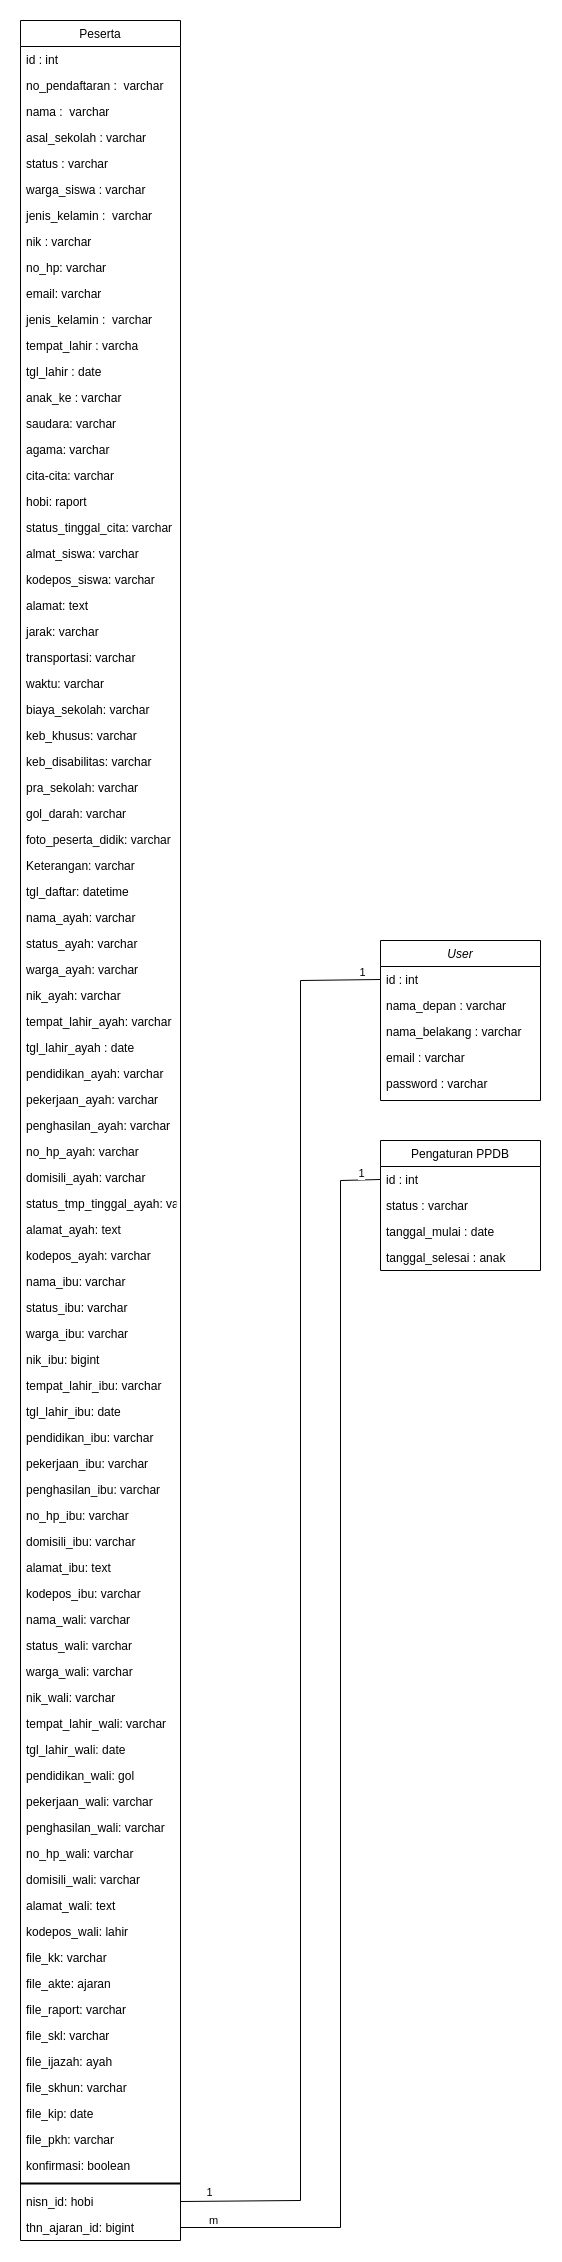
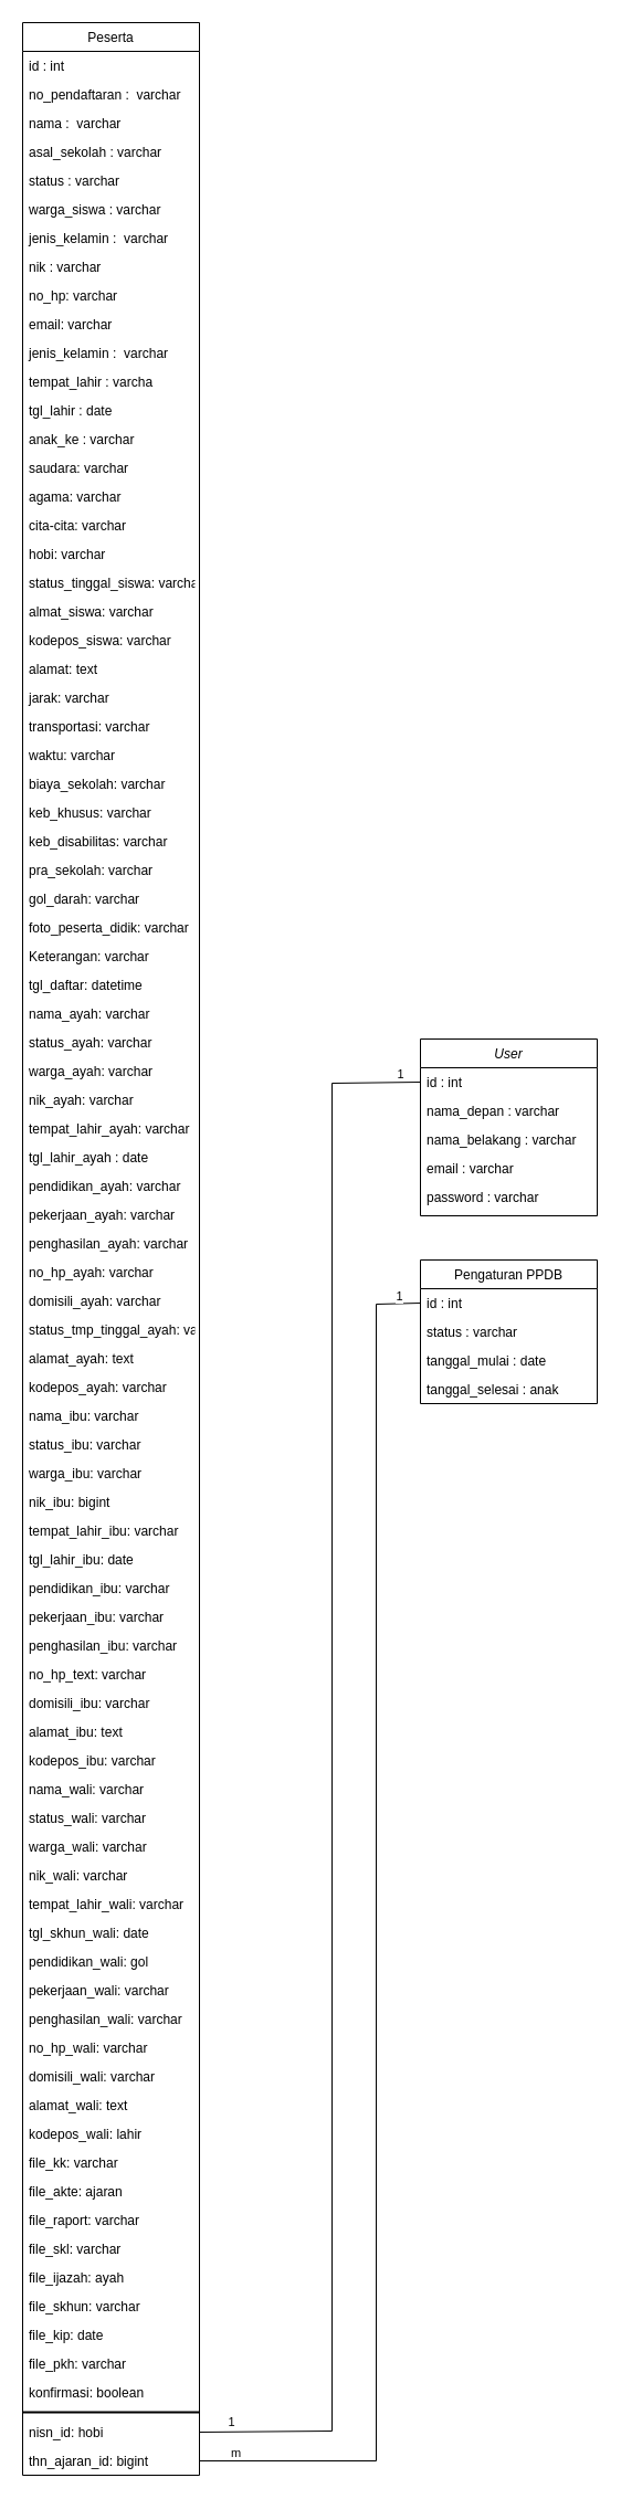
- <mxCell id="26" value="hobi: raport" style="text;align=left;verticalAlign=top;spacingLeft=4;spacingRight=4;overflow=hidden;rotatable=0;points=[[0,0.5],[1,0.5]];portConstraint=eastwest;" parent="8" vertex="1"><mxGeometry y="468" width="160" height="26" as="geometry" /></mxCell>
+ <mxCell id="26" value="hobi: varchar" style="text;align=left;verticalAlign=top;spacingLeft=4;spacingRight=4;overflow=hidden;rotatable=0;points=[[0,0.5],[1,0.5]];portConstraint=eastwest;" parent="8" vertex="1"><mxGeometry y="468" width="160" height="26" as="geometry" /></mxCell>
- <mxCell id="27" value="status_tinggal_cita: varchar" style="text;align=left;verticalAlign=top;spacingLeft=4;spacingRight=4;overflow=hidden;rotatable=0;points=[[0,0.5],[1,0.5]];portConstraint=eastwest;" parent="8" vertex="1"><mxGeometry y="494" width="160" height="26" as="geometry" /></mxCell>
+ <mxCell id="27" value="status_tinggal_siswa: varchar" style="text;align=left;verticalAlign=top;spacingLeft=4;spacingRight=4;overflow=hidden;rotatable=0;points=[[0,0.5],[1,0.5]];portConstraint=eastwest;" parent="8" vertex="1"><mxGeometry y="494" width="160" height="26" as="geometry" /></mxCell>
- <mxCell id="65" value="no_hp_ibu: varchar" style="text;align=left;verticalAlign=top;spacingLeft=4;spacingRight=4;overflow=hidden;rotatable=0;points=[[0,0.5],[1,0.5]];portConstraint=eastwest;" parent="8" vertex="1"><mxGeometry y="1482" width="160" height="26" as="geometry" /></mxCell>
+ <mxCell id="65" value="no_hp_text: varchar" style="text;align=left;verticalAlign=top;spacingLeft=4;spacingRight=4;overflow=hidden;rotatable=0;points=[[0,0.5],[1,0.5]];portConstraint=eastwest;" parent="8" vertex="1"><mxGeometry y="1482" width="160" height="26" as="geometry" /></mxCell>
- <mxCell id="74" value="tgl_lahir_wali: date" style="text;align=left;verticalAlign=top;spacingLeft=4;spacingRight=4;overflow=hidden;rotatable=0;points=[[0,0.5],[1,0.5]];portConstraint=eastwest;" parent="8" vertex="1"><mxGeometry y="1716" width="160" height="26" as="geometry" /></mxCell>
+ <mxCell id="74" value="tgl_skhun_wali: date" style="text;align=left;verticalAlign=top;spacingLeft=4;spacingRight=4;overflow=hidden;rotatable=0;points=[[0,0.5],[1,0.5]];portConstraint=eastwest;" parent="8" vertex="1"><mxGeometry y="1716" width="160" height="26" as="geometry" /></mxCell>
